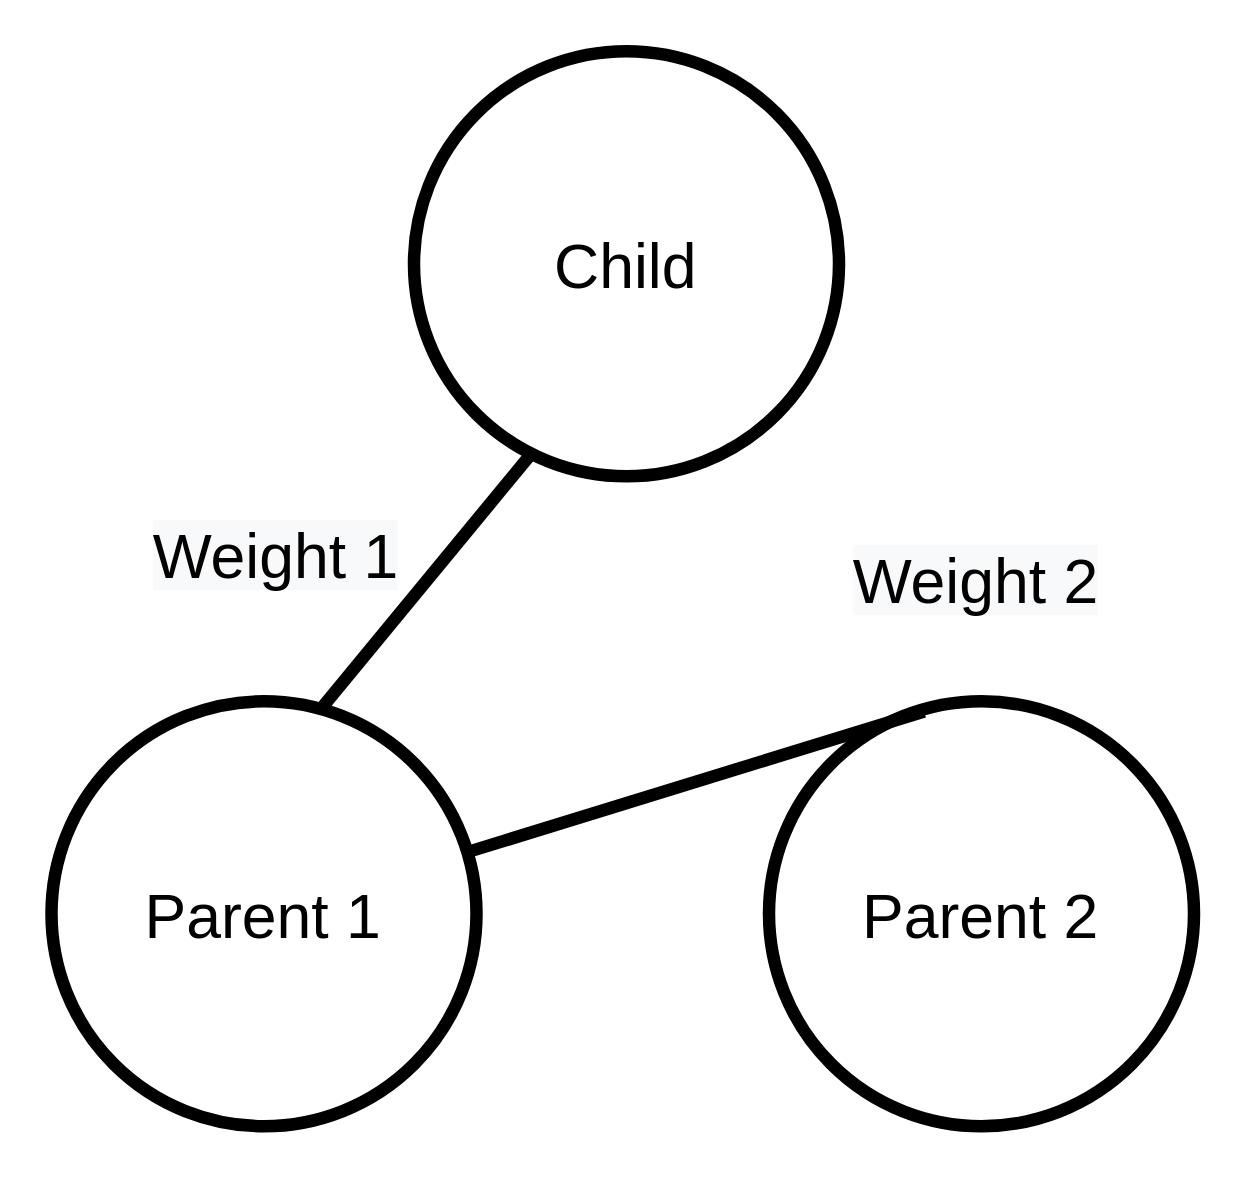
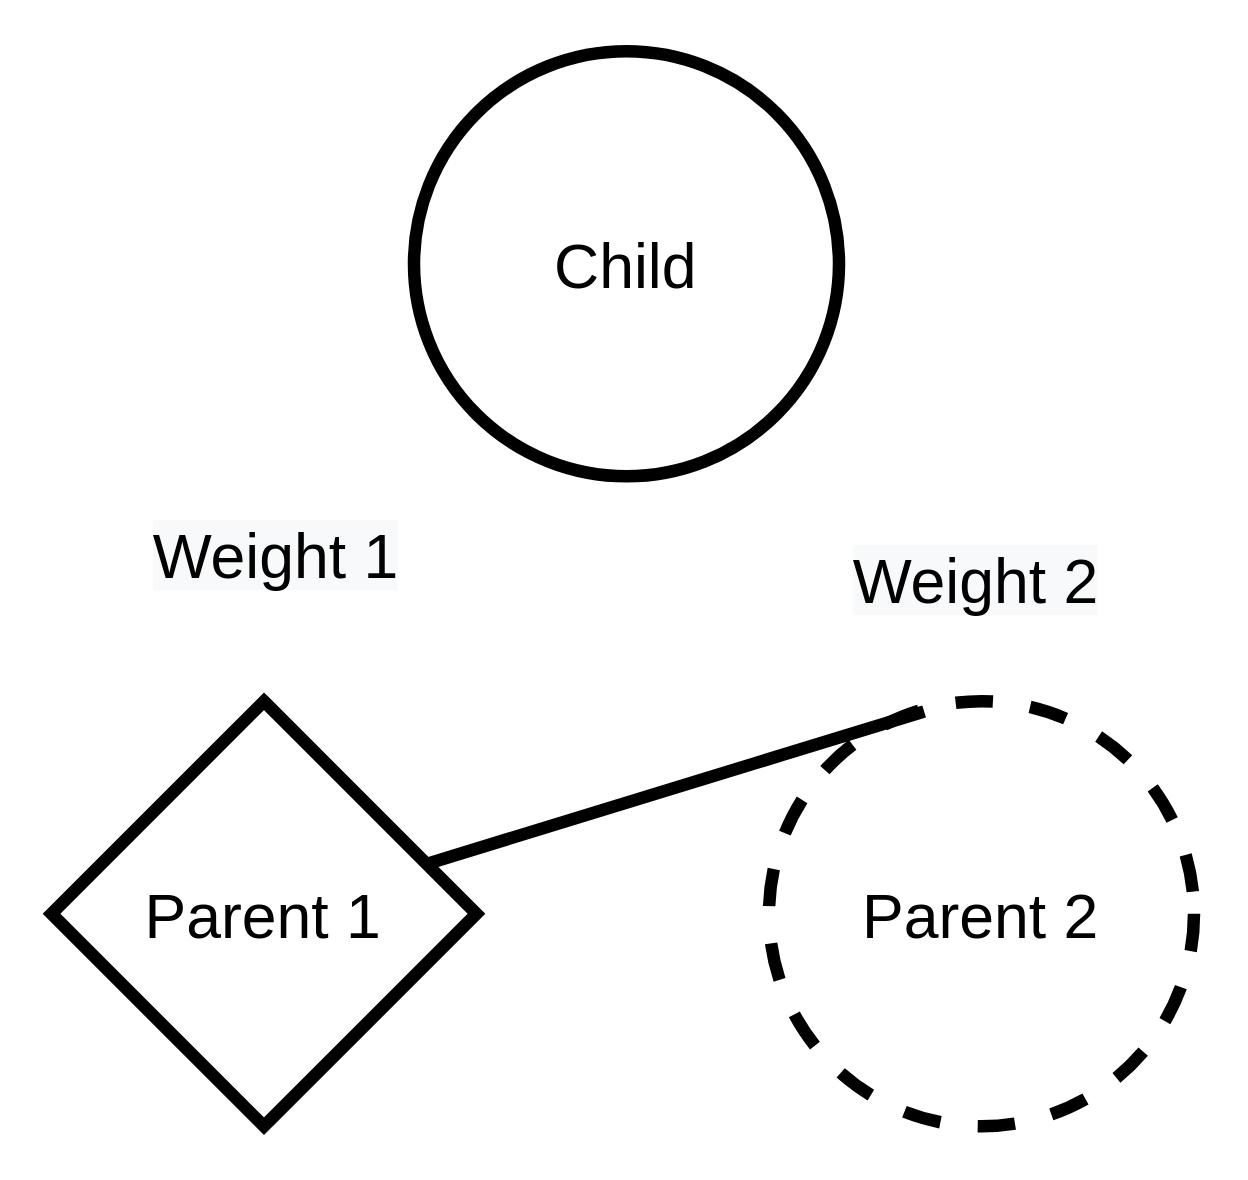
- <mxCell id="5" value="" style="endArrow=none;html=1;rounded=0;fontSize=25;strokeWidth=5;exitX=0.629;exitY=0.024;exitDx=0;exitDy=0;exitPerimeter=0;entryX=0.271;entryY=0.953;entryDx=0;entryDy=0;entryPerimeter=0;" parent="1" source="3" target="2" edge="1"><mxGeometry width="50" height="50" relative="1" as="geometry"><mxPoint x="129" y="240" as="sourcePoint" /><mxPoint x="199" y="210" as="targetPoint" /></mxGeometry></mxCell>
- <mxCell id="3" value="&lt;font style=&quot;font-size: 25px&quot;&gt;Parent 1&lt;/font&gt;" style="ellipse;whiteSpace=wrap;html=1;aspect=fixed;strokeWidth=5;" parent="1" vertex="1"><mxGeometry x="20" y="280" width="170" height="170" as="geometry" /></mxCell>
+ <mxCell id="3" value="&lt;font style=&quot;font-size: 25px&quot;&gt;Parent 1&lt;/font&gt;" style="rhombus;whiteSpace=wrap;html=1;aspect=fixed;strokeWidth=5;" parent="1" vertex="1"><mxGeometry x="20" y="280" width="170" height="170" as="geometry" /></mxCell>
- <mxCell id="4" value="&lt;font style=&quot;font-size: 25px&quot;&gt;Parent 2&lt;/font&gt;" style="ellipse;whiteSpace=wrap;html=1;aspect=fixed;strokeWidth=5;" parent="1" vertex="1"><mxGeometry x="307" y="280" width="170" height="170" as="geometry" /></mxCell>
+ <mxCell id="4" value="&lt;font style=&quot;font-size: 25px&quot;&gt;Parent 2&lt;/font&gt;" style="ellipse;whiteSpace=wrap;html=1;aspect=fixed;strokeWidth=5;dashed=1;" parent="1" vertex="1"><mxGeometry x="307" y="280" width="170" height="170" as="geometry" /></mxCell>
